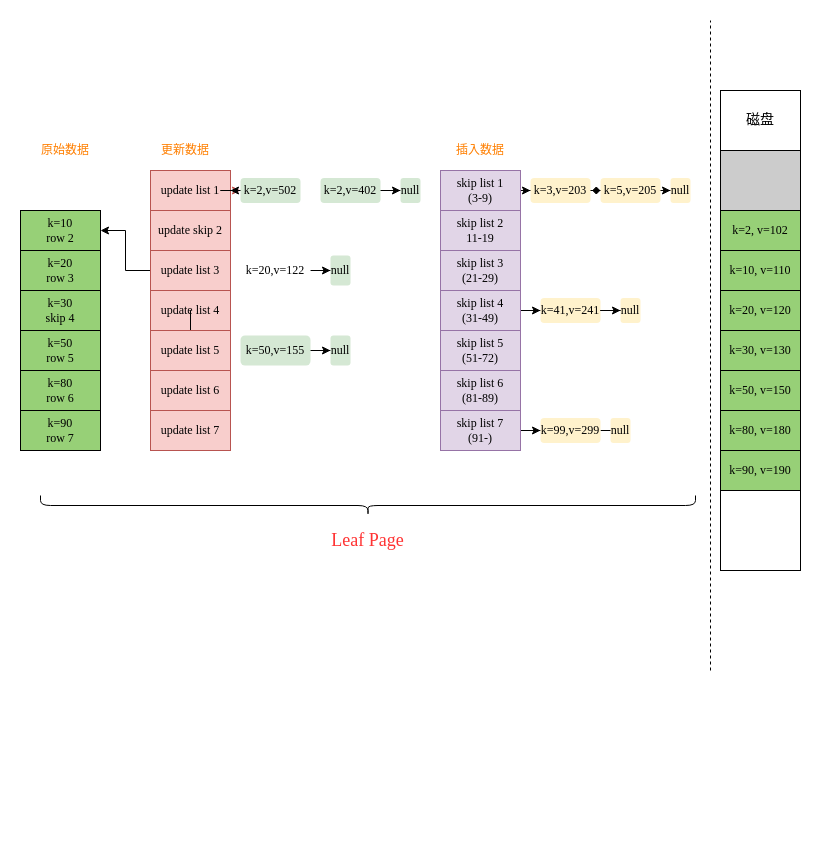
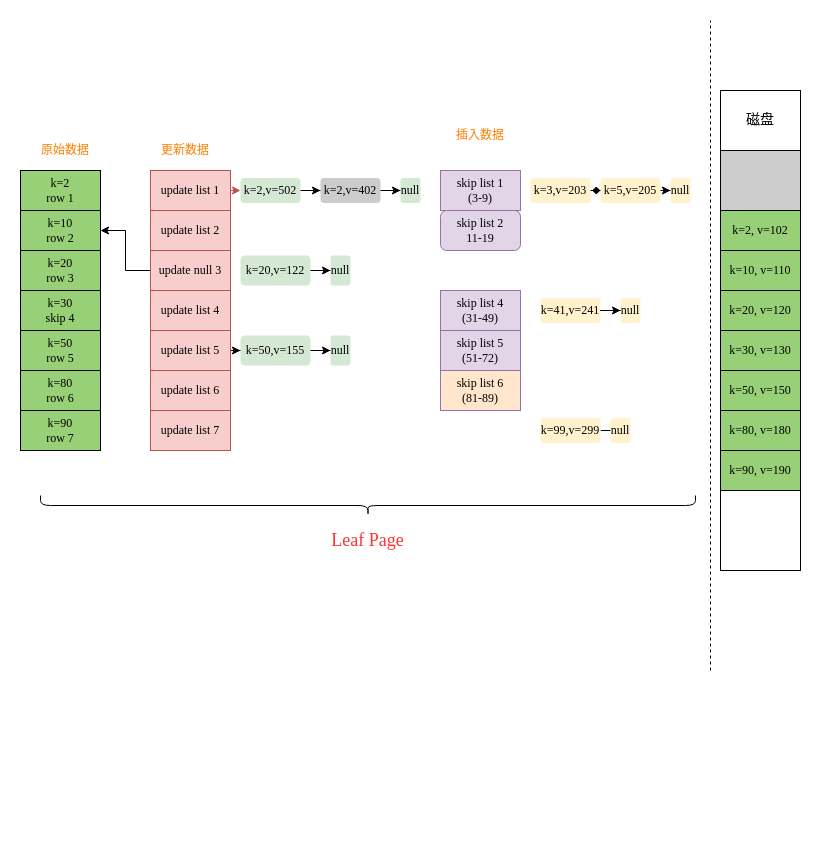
- <mxCell id="65" value="插入数据" style="text;html=1;strokeColor=none;fillColor=none;align=center;verticalAlign=middle;whiteSpace=wrap;rounded=0;fontFamily=ZCOOL KuaiLe;fontSource=https%3A%2F%2Ffonts.googleapis.com%2Fcss%3Ffamily%3DZCOOL%2BKuaiLe;fontColor=#FF7F00;" vertex="1" parent="2"><mxGeometry x="455" y="140" width="50" height="20" as="geometry" /></mxCell>
+ <mxCell id="65" value="插入数据" style="text;html=1;strokeColor=none;fillColor=none;align=center;verticalAlign=middle;whiteSpace=wrap;rounded=0;fontFamily=ZCOOL KuaiLe;fontSource=https%3A%2F%2Ffonts.googleapis.com%2Fcss%3Ffamily%3DZCOOL%2BKuaiLe;fontColor=#FF7F00;" vertex="1" parent="2"><mxGeometry x="455" y="125" width="50" height="20" as="geometry" /></mxCell>
+ <mxCell id="13" value="k=2&lt;br&gt;row 1" style="rounded=0;whiteSpace=wrap;html=1;fontFamily=Comic Sans MS;fillColor=#97D077;" vertex="1" parent="2"><mxGeometry x="20" y="170" width="80" height="40" as="geometry" /></mxCell>
- <mxCell id="40" style="edgeStyle=orthogonalEdgeStyle;rounded=0;orthogonalLoop=1;jettySize=auto;html=1;fontFamily=Comic Sans MS;" edge="1" parent="2" source="41" target="21"><mxGeometry relative="1" as="geometry" /></mxCell>
+ <mxCell id="40" style="edgeStyle=orthogonalEdgeStyle;rounded=0;orthogonalLoop=1;jettySize=auto;html=1;entryX=0;entryY=0.5;entryDx=0;entryDy=0;fontFamily=Comic Sans MS;" edge="1" parent="2" source="41" target="43"><mxGeometry relative="1" as="geometry" /></mxCell>
- <mxCell id="43" value="k=2,v=402" style="rounded=1;whiteSpace=wrap;html=1;fontFamily=Comic Sans MS;fillColor=#d5e8d4;strokeColor=none;" vertex="1" parent="2"><mxGeometry x="320" y="177.5" width="60" height="25" as="geometry" /></mxCell>
+ <mxCell id="43" value="k=2,v=402" style="rounded=1;whiteSpace=wrap;html=1;fontFamily=Comic Sans MS;fillColor=#cccccc;strokeColor=none;" vertex="1" parent="2"><mxGeometry x="320" y="177.5" width="60" height="25" as="geometry" /></mxCell>
- <mxCell id="30" style="edgeStyle=orthogonalEdgeStyle;rounded=0;orthogonalLoop=1;jettySize=auto;html=1;entryX=0;entryY=0.5;entryDx=0;entryDy=0;fontFamily=Comic Sans MS;" edge="1" parent="2" source="31" target="52"><mxGeometry relative="1" as="geometry" /></mxCell>
- <mxCell id="22" value="update skip 2" style="rounded=0;whiteSpace=wrap;html=1;fontFamily=Comic Sans MS;fillColor=#f8cecc;strokeColor=#b85450;" vertex="1" parent="2"><mxGeometry x="150" y="210" width="80" height="40" as="geometry" /></mxCell>
+ <mxCell id="22" value="update list 2" style="rounded=0;whiteSpace=wrap;html=1;fontFamily=Comic Sans MS;fillColor=#f8cecc;strokeColor=#b85450;" vertex="1" parent="2"><mxGeometry x="150" y="210" width="80" height="40" as="geometry" /></mxCell>
- <mxCell id="32" value="skip list 2&lt;br&gt;11-19" style="rounded=0;whiteSpace=wrap;html=1;fontFamily=Comic Sans MS;fillColor=#e1d5e7;strokeColor=#9673a6;" vertex="1" parent="2"><mxGeometry x="440" y="210" width="80" height="40" as="geometry" /></mxCell>
+ <mxCell id="32" value="skip list 2&lt;br&gt;11-19" style="whiteSpace=wrap;html=1;fontFamily=Comic Sans MS;fillColor=#e1d5e7;strokeColor=#9673a6;rounded=1;" vertex="1" parent="2"><mxGeometry x="440" y="210" width="80" height="40" as="geometry" /></mxCell>
- <mxCell id="24" value="update list 3" style="rounded=0;whiteSpace=wrap;html=1;fontFamily=Comic Sans MS;fillColor=#f8cecc;strokeColor=#b85450;" vertex="1" parent="2"><mxGeometry x="150" y="250" width="80" height="40" as="geometry" /></mxCell>
+ <mxCell id="24" value="update null 3" style="rounded=0;whiteSpace=wrap;html=1;fontFamily=Comic Sans MS;fillColor=#f8cecc;strokeColor=#b85450;" vertex="1" parent="2"><mxGeometry x="150" y="250" width="80" height="40" as="geometry" /></mxCell>
- <mxCell id="46" value="k=20,v=122" style="rounded=1;whiteSpace=wrap;html=1;fontFamily=Comic Sans MS;fillColor=#ffffff;strokeColor=none;" vertex="1" parent="2"><mxGeometry x="240" y="255" width="70" height="30" as="geometry" /></mxCell>
+ <mxCell id="46" value="k=20,v=122" style="rounded=1;whiteSpace=wrap;html=1;fontFamily=Comic Sans MS;fillColor=#d5e8d4;strokeColor=none;" vertex="1" parent="2"><mxGeometry x="240" y="255" width="70" height="30" as="geometry" /></mxCell>
- <mxCell id="33" value="skip list 3&lt;br&gt;(21-29)" style="rounded=0;whiteSpace=wrap;html=1;fontFamily=Comic Sans MS;fillColor=#e1d5e7;strokeColor=#9673a6;" vertex="1" parent="2"><mxGeometry x="440" y="250" width="80" height="40" as="geometry" /></mxCell>
- <mxCell id="26" style="edgeStyle=orthogonalEdgeStyle;rounded=0;orthogonalLoop=1;jettySize=auto;html=1;fontFamily=Comic Sans MS;" edge="1" parent="2" source="27" target="25"><mxGeometry relative="1" as="geometry" /></mxCell>
+ <mxCell id="26" style="edgeStyle=orthogonalEdgeStyle;rounded=0;orthogonalLoop=1;jettySize=auto;html=1;entryX=0;entryY=0.5;entryDx=0;entryDy=0;fontFamily=Comic Sans MS;" edge="1" parent="2" source="27" target="49"><mxGeometry relative="1" as="geometry" /></mxCell>
- <mxCell id="34" style="edgeStyle=orthogonalEdgeStyle;rounded=0;orthogonalLoop=1;jettySize=auto;html=1;fontFamily=Comic Sans MS;" edge="1" parent="2" source="35" target="56"><mxGeometry relative="1" as="geometry" /></mxCell>
- <mxCell id="37" value="skip list 6&lt;br&gt;(81-89)" style="rounded=0;whiteSpace=wrap;html=1;fontFamily=Comic Sans MS;fillColor=#e1d5e7;strokeColor=#9673a6;" vertex="1" parent="2"><mxGeometry x="440" y="370" width="80" height="40" as="geometry" /></mxCell>
+ <mxCell id="37" value="skip list 6&lt;br&gt;(81-89)" style="rounded=0;whiteSpace=wrap;html=1;fontFamily=Comic Sans MS;fillColor=#ffe6cc;strokeColor=#9673a6;" vertex="1" parent="2"><mxGeometry x="440" y="370" width="80" height="40" as="geometry" /></mxCell>
- <mxCell id="39" value="skip list 7&lt;br&gt;(91-)" style="rounded=0;whiteSpace=wrap;html=1;fontFamily=Comic Sans MS;fillColor=#e1d5e7;strokeColor=#9673a6;" vertex="1" parent="2"><mxGeometry x="440" y="410" width="80" height="40" as="geometry" /></mxCell>
- <mxCell id="38" style="edgeStyle=orthogonalEdgeStyle;rounded=0;orthogonalLoop=1;jettySize=auto;html=1;entryX=0;entryY=0.5;entryDx=0;entryDy=0;fontFamily=Comic Sans MS;" edge="1" parent="2" source="39" target="58"><mxGeometry relative="1" as="geometry" /></mxCell>
